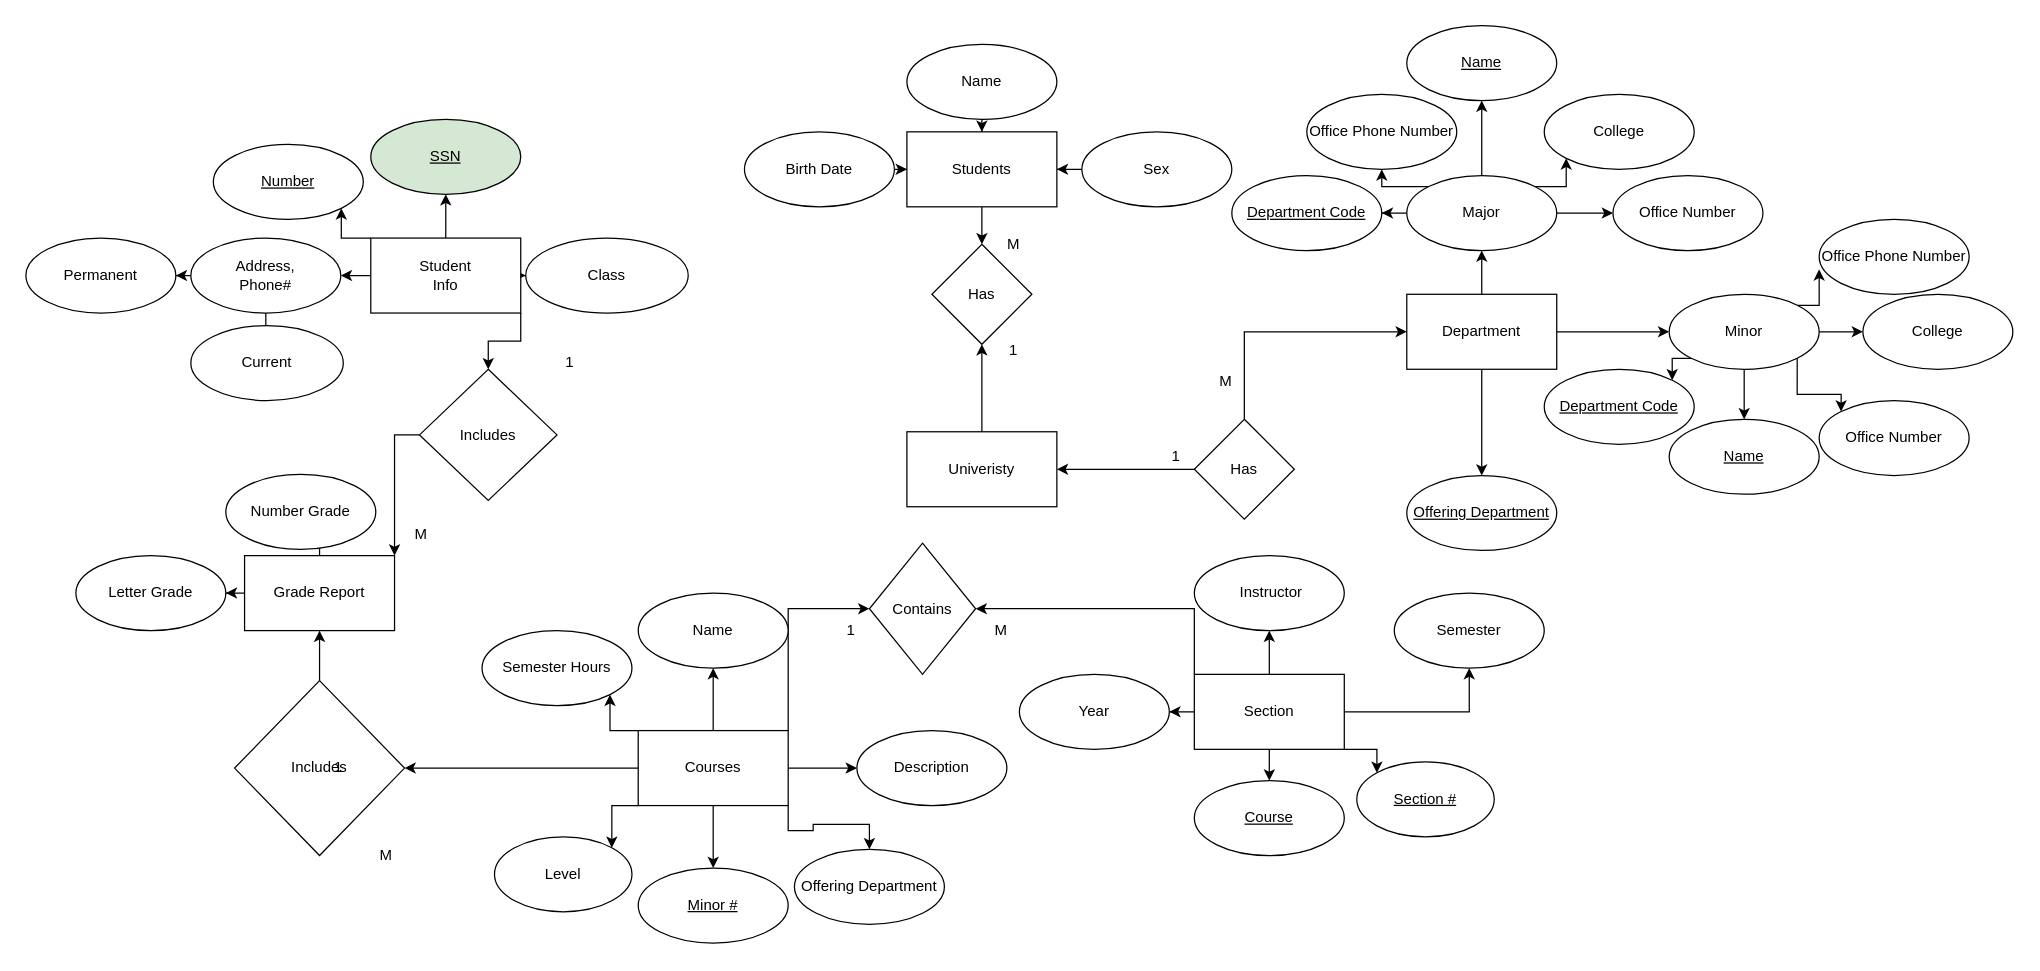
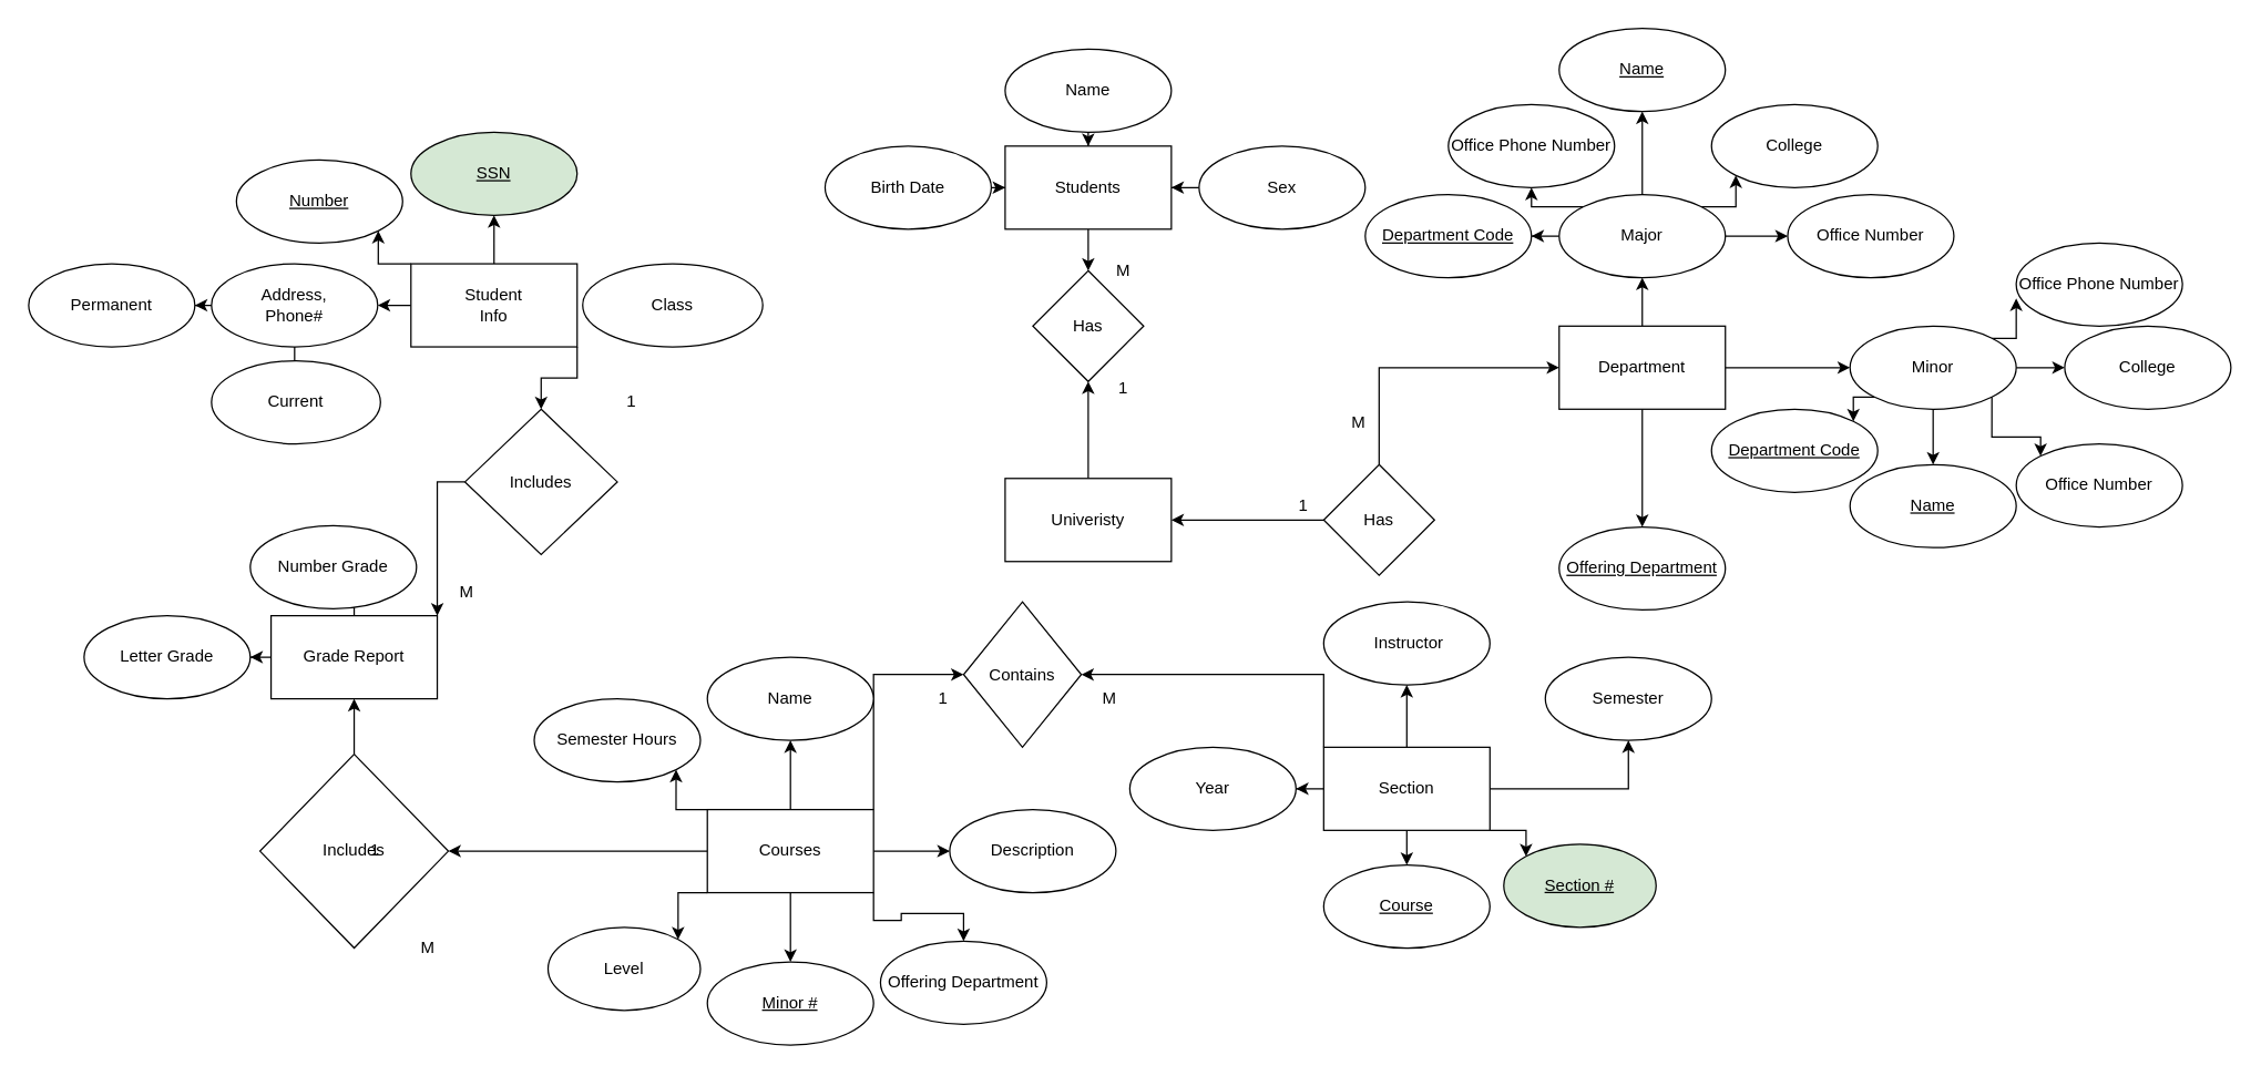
- <mxCell id="7" value="" style="edgeStyle=orthogonalEdgeStyle;rounded=0;orthogonalLoop=1;jettySize=auto;html=1;" edge="1" parent="1" source="11" target="25"><mxGeometry relative="1" as="geometry" /></mxCell>
- <mxCell id="62" value="&amp;nbsp;Instructor" style="ellipse;whiteSpace=wrap;html=1;" vertex="1" parent="1"><mxGeometry x="955" y="444.12" width="120" height="60" as="geometry" /></mxCell>
+ <mxCell id="62" value="&amp;nbsp;Instructor" style="ellipse;whiteSpace=wrap;html=1;" vertex="1" parent="1"><mxGeometry x="955" y="434.12" width="120" height="60" as="geometry" /></mxCell>
- <mxCell id="66" value="&lt;u&gt;Section #&lt;/u&gt;" style="ellipse;whiteSpace=wrap;html=1;" vertex="1" parent="1"><mxGeometry x="1085" y="609.12" width="110" height="60" as="geometry" /></mxCell>
+ <mxCell id="66" value="&lt;u&gt;Section #&lt;/u&gt;" style="ellipse;whiteSpace=wrap;html=1;fillColor=#d5e8d4;" vertex="1" parent="1"><mxGeometry x="1085" y="609.12" width="110" height="60" as="geometry" /></mxCell>
